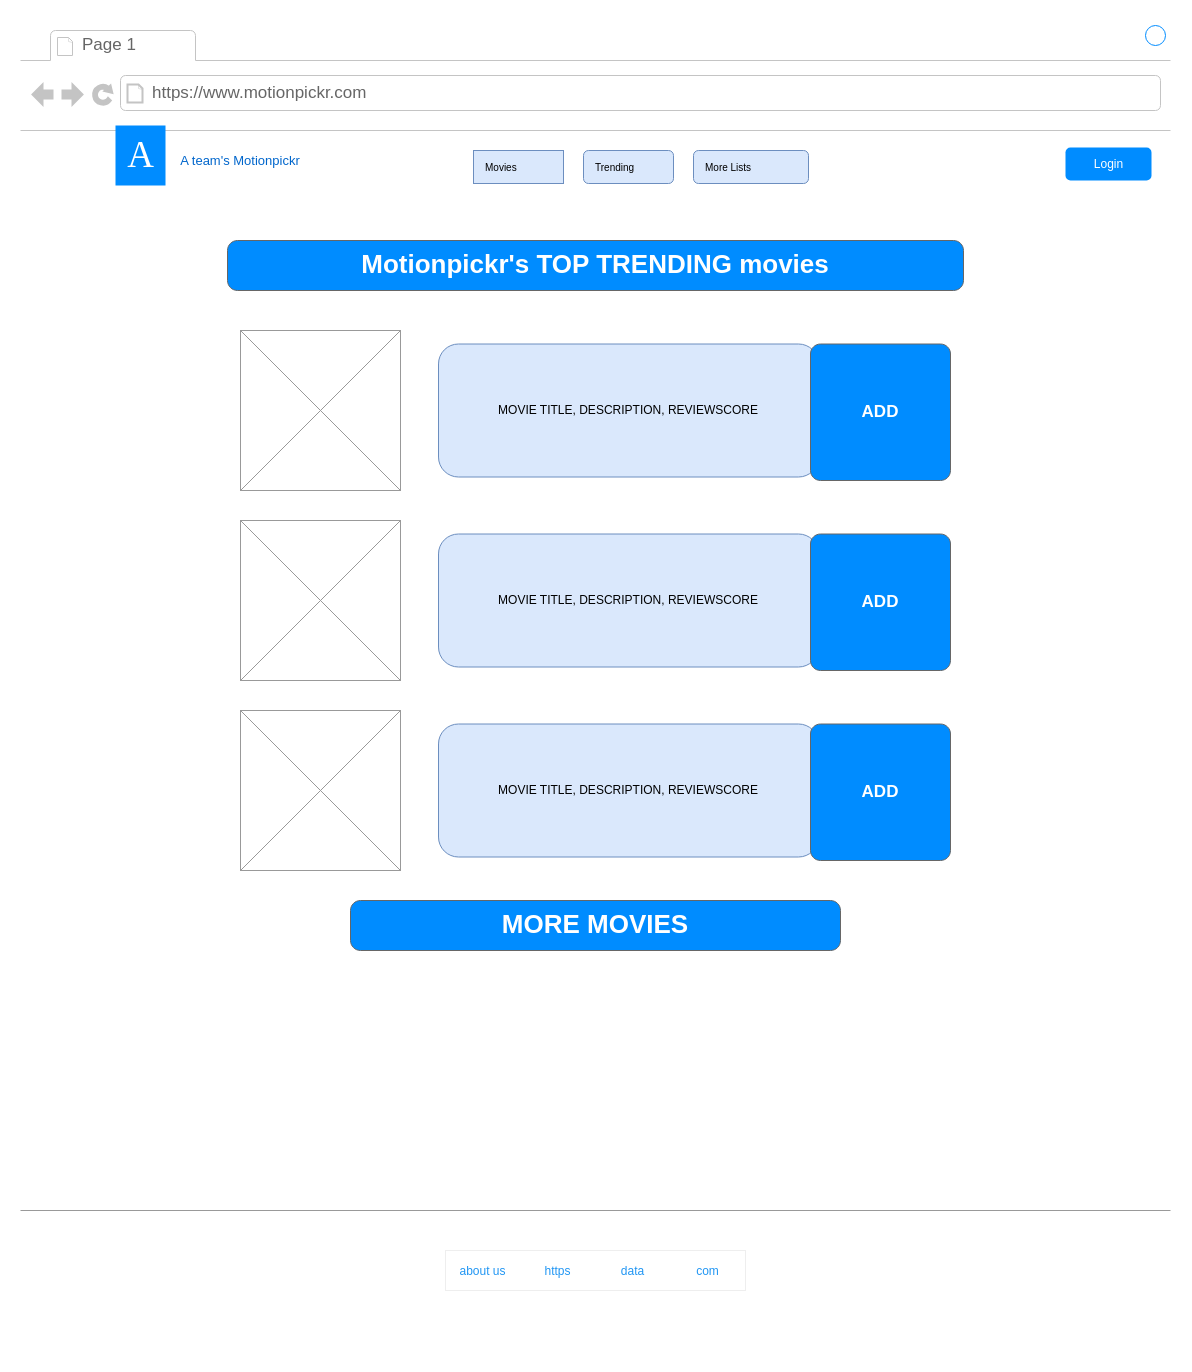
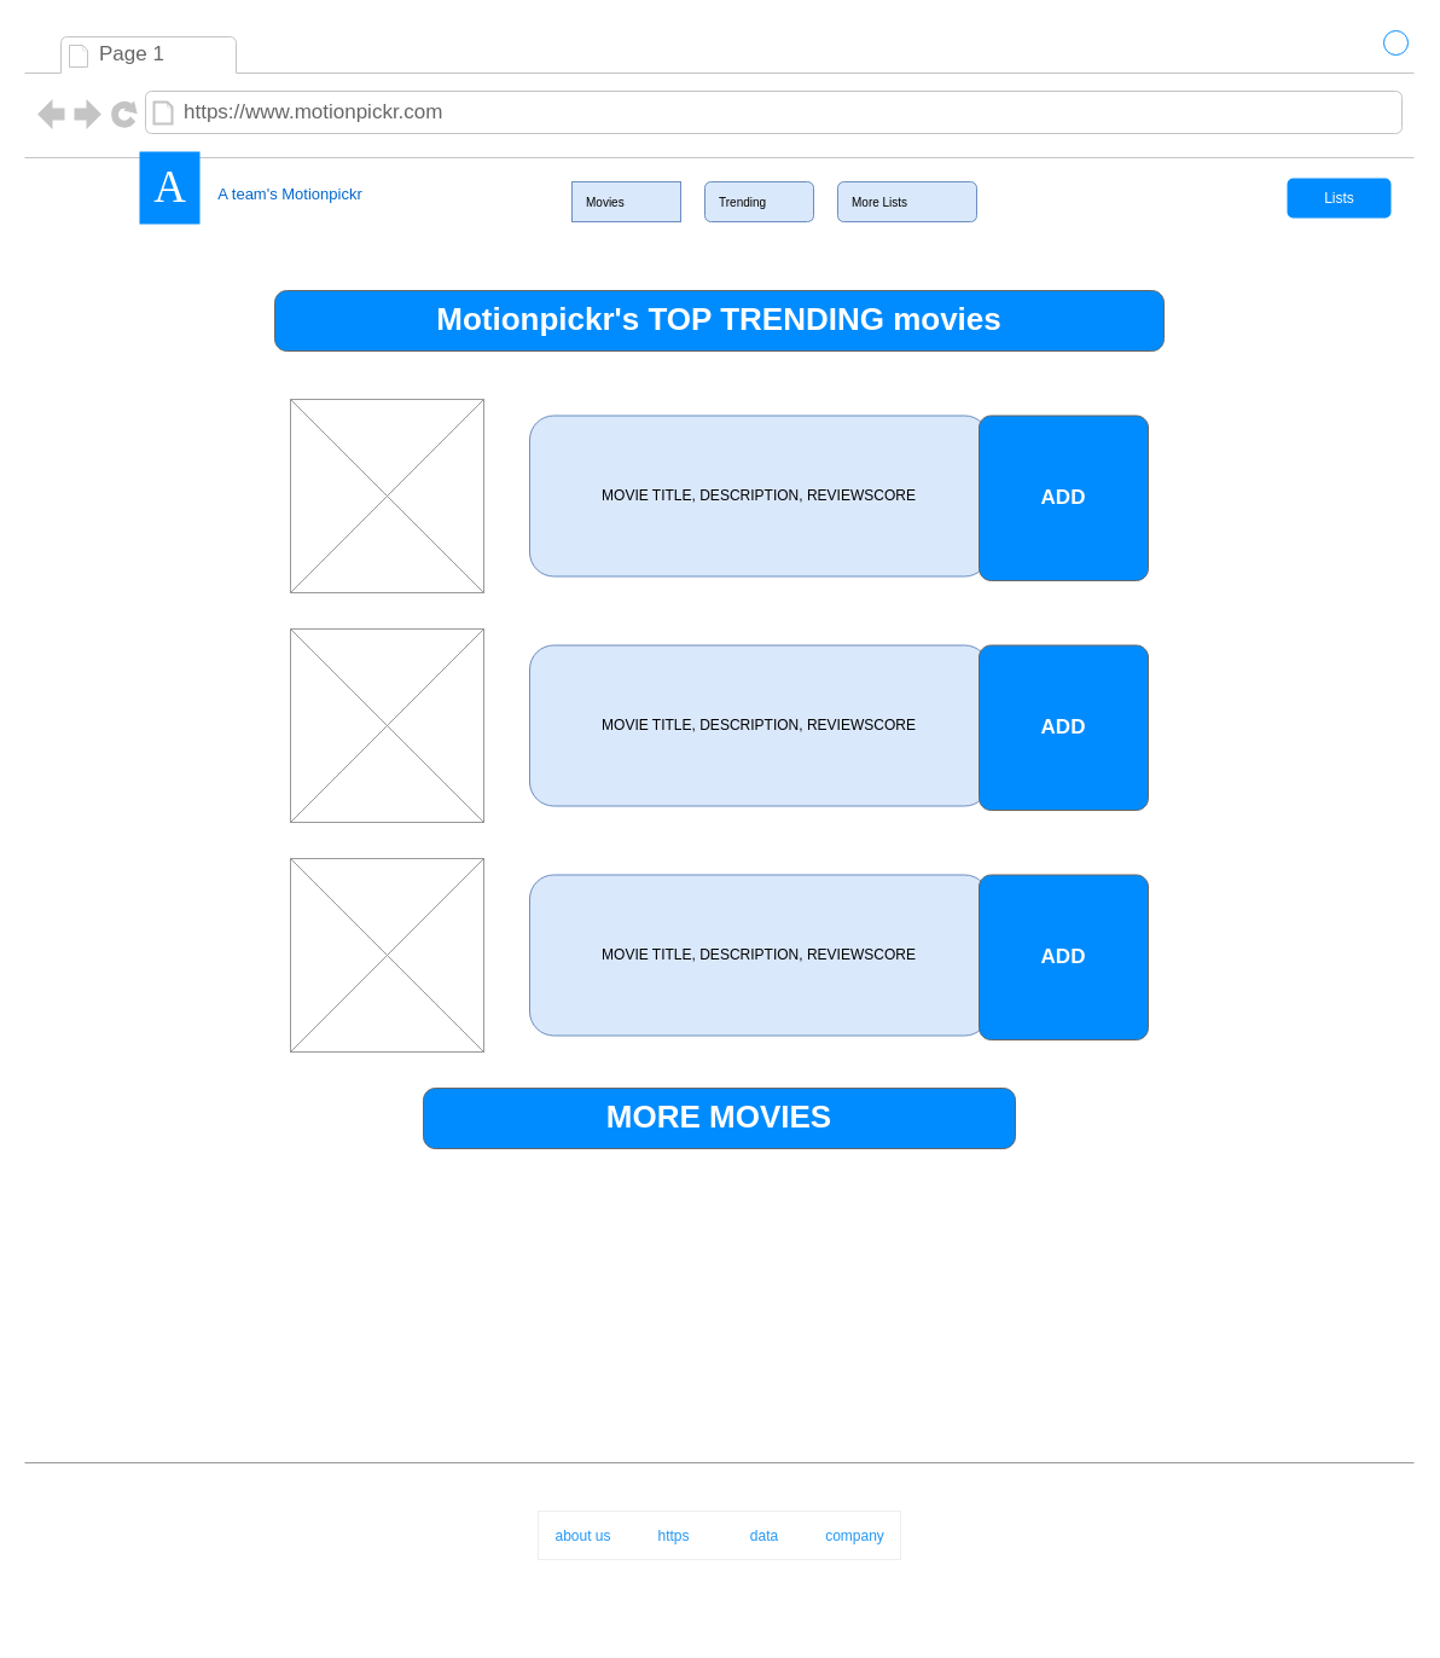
- <mxCell id="8" value="Login" style="rounded=1;align=center;strokeColor=none;html=1;fontColor=#ffffff;fontSize=12;fillColor=#008CFF;" parent="2" vertex="1"><mxGeometry x="1045" y="127" width="86" height="33" as="geometry" /></mxCell>
+ <mxCell id="8" value="Lists" style="rounded=1;align=center;strokeColor=none;html=1;fontColor=#ffffff;fontSize=12;fillColor=#008CFF;" parent="2" vertex="1"><mxGeometry x="1045" y="127" width="86" height="33" as="geometry" /></mxCell>
- <mxCell id="19" value="com" style="shape=rect;strokeColor=none;fillColor=none;fontSize=12;fontColor=#2196F3;dashed=0;" parent="15" vertex="1"><mxGeometry x="225" width="75" height="40" as="geometry" /></mxCell>
+ <mxCell id="19" value="company" style="shape=rect;strokeColor=none;fillColor=none;fontSize=12;fontColor=#2196F3;dashed=0;" parent="15" vertex="1"><mxGeometry x="225" width="75" height="40" as="geometry" /></mxCell>
